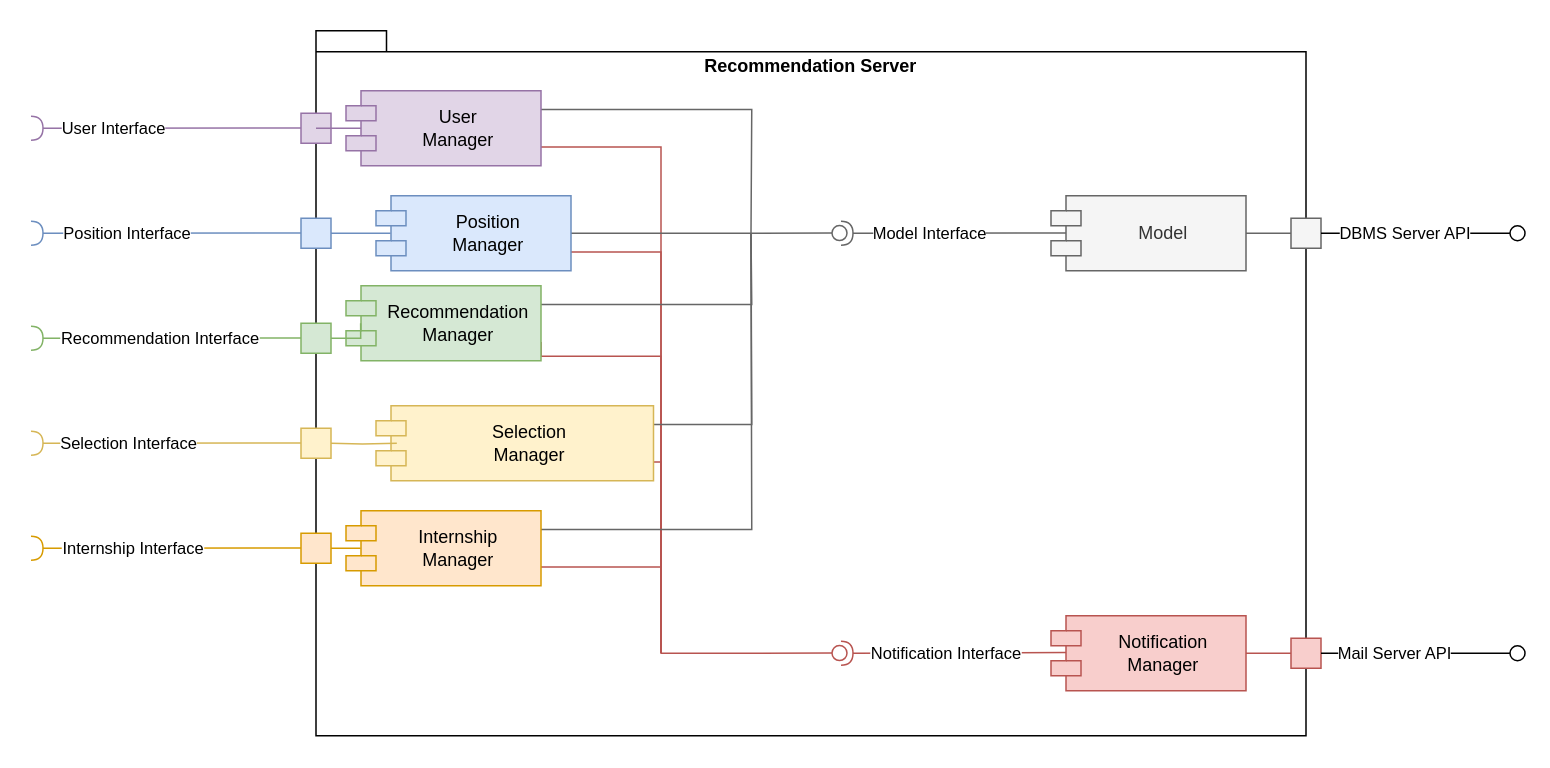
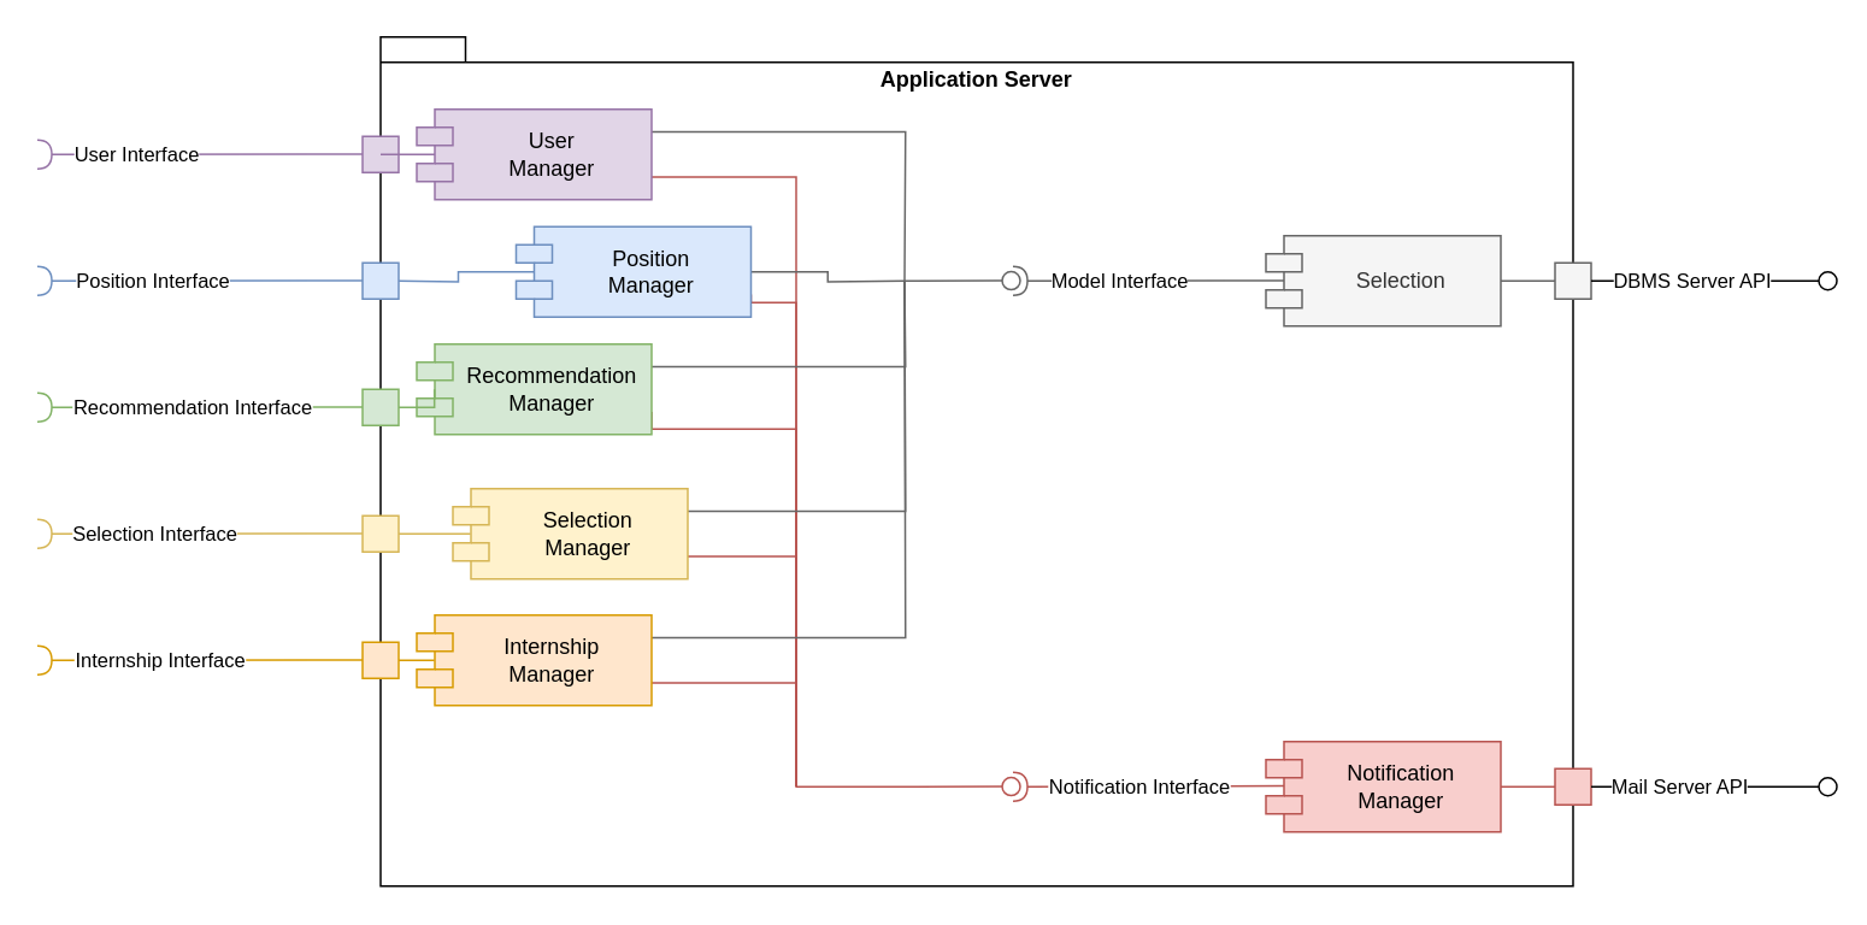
- <mxCell id="14" value="Recommendation Server" style="shape=folder;fontStyle=1;spacingTop=10;tabWidth=40;tabHeight=14;tabPosition=left;html=1;whiteSpace=wrap;verticalAlign=top;" vertex="1" parent="1"><mxGeometry x="210" y="20" width="660" height="470" as="geometry" /></mxCell>
+ <mxCell id="14" value="Application Server" style="shape=folder;fontStyle=1;spacingTop=10;tabWidth=40;tabHeight=14;tabPosition=left;html=1;whiteSpace=wrap;verticalAlign=top;" vertex="1" parent="1"><mxGeometry x="210" y="20" width="660" height="470" as="geometry" /></mxCell>
- <mxCell id="32" value="Position&lt;div&gt;Manager&lt;/div&gt;" style="shape=module;align=left;spacingLeft=20;align=center;verticalAlign=middle;whiteSpace=wrap;html=1;fillColor=#dae8fc;strokeColor=#6c8ebf;" vertex="1" parent="1"><mxGeometry x="250" y="130" width="130" height="50" as="geometry" /></mxCell>
+ <mxCell id="32" value="Position&lt;div&gt;Manager&lt;/div&gt;" style="shape=module;align=left;spacingLeft=20;align=center;verticalAlign=middle;whiteSpace=wrap;html=1;fillColor=#dae8fc;strokeColor=#6c8ebf;" vertex="1" parent="1"><mxGeometry x="285" y="125" width="130" height="50" as="geometry" /></mxCell>
- <mxCell id="49" value="Model" style="shape=module;align=left;spacingLeft=20;align=center;verticalAlign=middle;whiteSpace=wrap;html=1;fillColor=#f5f5f5;strokeColor=#666666;fontColor=#333333;" vertex="1" parent="1"><mxGeometry x="700" y="130" width="130" height="50" as="geometry" /></mxCell>
+ <mxCell id="49" value="Selection" style="shape=module;align=left;spacingLeft=20;align=center;verticalAlign=middle;whiteSpace=wrap;html=1;fillColor=#f5f5f5;strokeColor=#666666;fontColor=#333333;" vertex="1" parent="1"><mxGeometry x="700" y="130" width="130" height="50" as="geometry" /></mxCell>
- <mxCell id="40" value="Selection&lt;div&gt;Manager&lt;/div&gt;" style="shape=module;align=left;spacingLeft=20;align=center;verticalAlign=middle;whiteSpace=wrap;html=1;fillColor=#fff2cc;strokeColor=#d6b656;" vertex="1" parent="1"><mxGeometry x="250" y="270" width="185" height="50" as="geometry" /></mxCell>
+ <mxCell id="40" value="Selection&lt;div&gt;Manager&lt;/div&gt;" style="shape=module;align=left;spacingLeft=20;align=center;verticalAlign=middle;whiteSpace=wrap;html=1;fillColor=#fff2cc;strokeColor=#d6b656;" vertex="1" parent="1"><mxGeometry x="250" y="270" width="130" height="50" as="geometry" /></mxCell>
